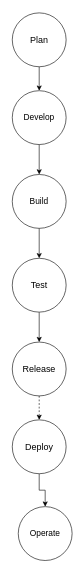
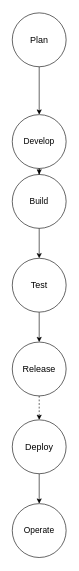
- <mxCell id="5" value="&lt;font&gt;Develop&lt;/font&gt;" style="ellipse;whiteSpace=wrap;html=1;aspect=fixed;fontSize=14;" vertex="1" parent="1"><mxGeometry x="20" y="150" width="90" height="90" as="geometry" /></mxCell>
+ <mxCell id="5" value="&lt;font&gt;Develop&lt;/font&gt;" style="ellipse;whiteSpace=wrap;html=1;aspect=fixed;fontSize=14;" vertex="1" parent="1"><mxGeometry x="20" y="190" width="90" height="90" as="geometry" /></mxCell>
- <mxCell id="14" value="Operate" style="ellipse;whiteSpace=wrap;html=1;aspect=fixed;fontSize=14;" vertex="1" parent="1"><mxGeometry x="30" y="845" width="90" height="90" as="geometry" /></mxCell>
+ <mxCell id="14" value="Operate" style="ellipse;whiteSpace=wrap;html=1;aspect=fixed;fontSize=14;" vertex="1" parent="1"><mxGeometry x="20" y="840" width="90" height="90" as="geometry" /></mxCell>
